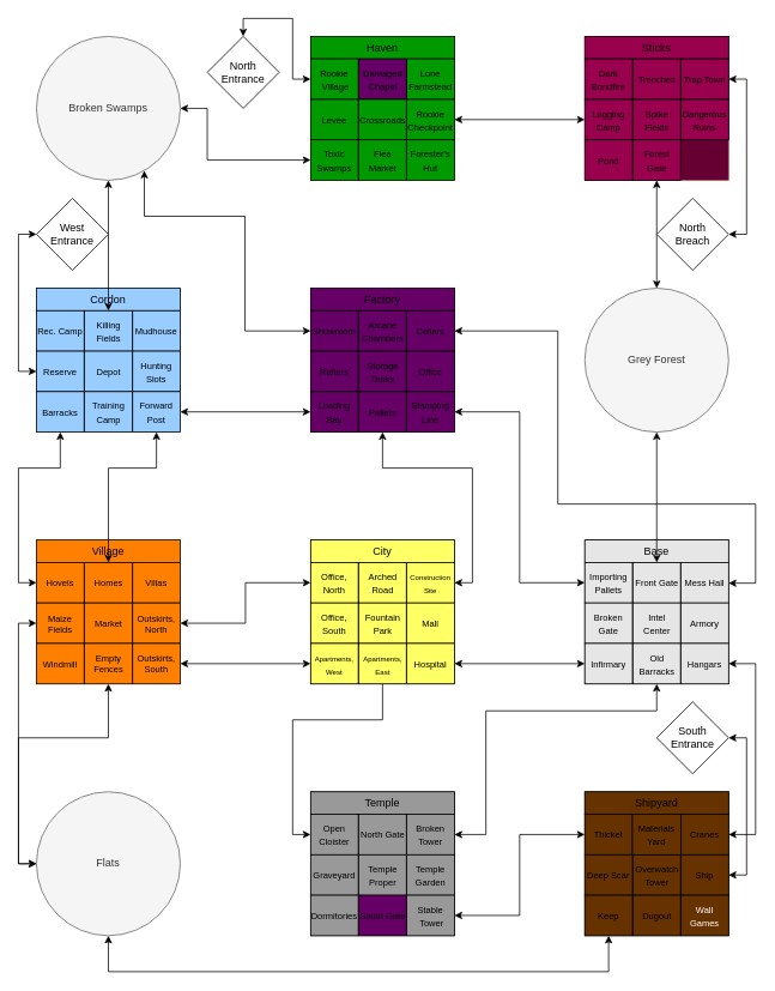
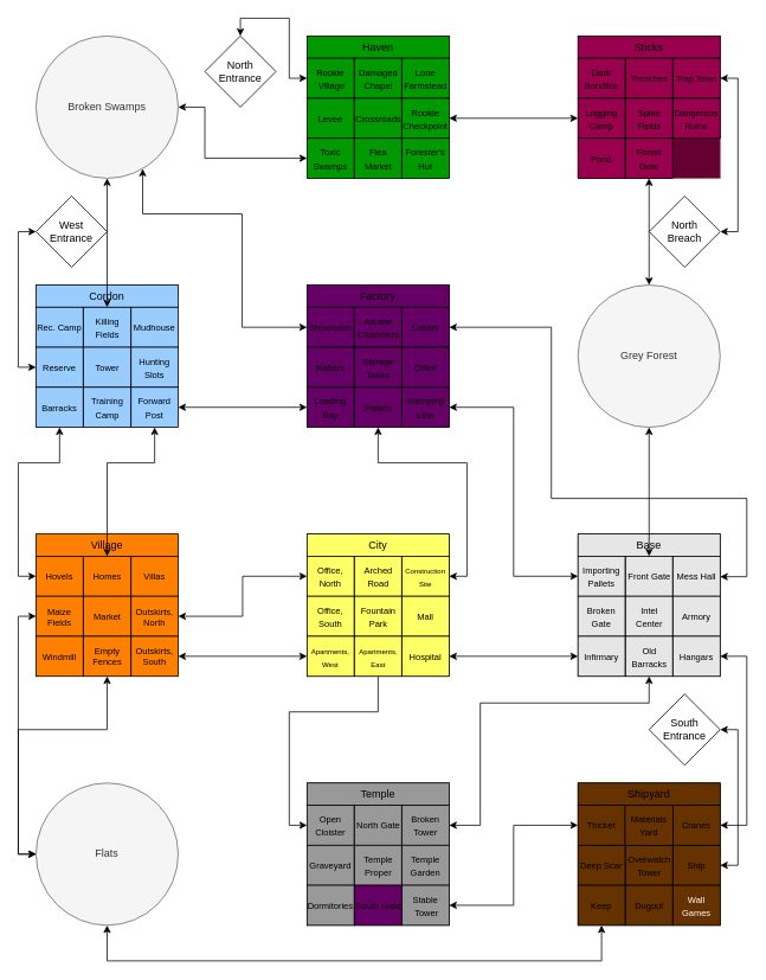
- <mxCell id="20" value="&lt;font style=&quot;font-size: 10px;&quot;&gt;Damaged Chapel&lt;/font&gt;" style="rounded=0;whiteSpace=wrap;html=1;fillColor=#660066;" parent="1" vertex="1"><mxGeometry x="398.5" y="65" width="53" height="45" as="geometry" /></mxCell>
+ <mxCell id="20" value="&lt;font style=&quot;font-size: 10px;&quot;&gt;Damaged Chapel&lt;/font&gt;" style="rounded=0;whiteSpace=wrap;html=1;fillColor=#009900;" parent="1" vertex="1"><mxGeometry x="398.5" y="65" width="53" height="45" as="geometry" /></mxCell>
- <mxCell id="60" value="&lt;font color=&quot;#000000&quot; style=&quot;font-size: 10px;&quot;&gt;Depot&lt;/font&gt;" style="rounded=0;whiteSpace=wrap;html=1;fillColor=#99CCFF;" parent="1" vertex="1"><mxGeometry x="93.5" y="390" width="53" height="45" as="geometry" /></mxCell>
+ <mxCell id="60" value="&lt;font color=&quot;#000000&quot; style=&quot;font-size: 10px;&quot;&gt;Tower&lt;/font&gt;" style="rounded=0;whiteSpace=wrap;html=1;fillColor=#99CCFF;" parent="1" vertex="1"><mxGeometry x="93.5" y="390" width="53" height="45" as="geometry" /></mxCell>
